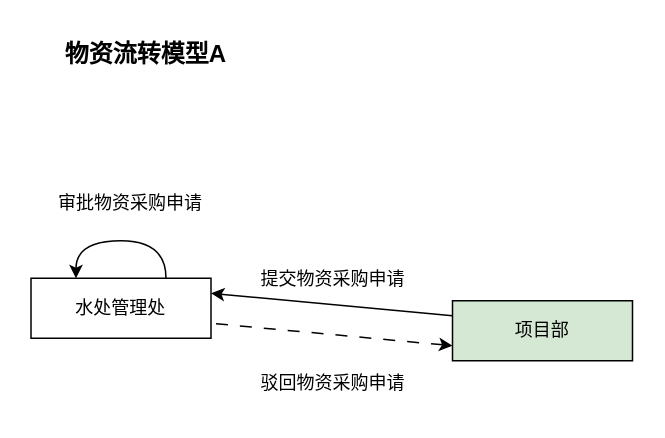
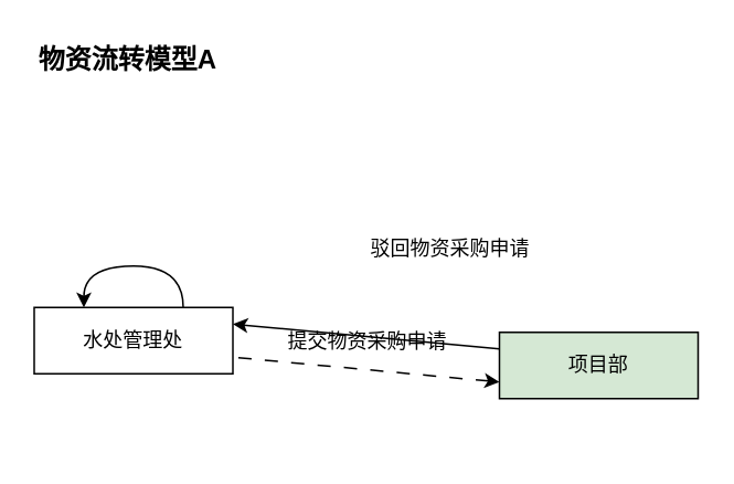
- <mxCell id="2" value="&lt;b style=&quot;font-size: 16px;&quot;&gt;物资流转模型A&lt;/b&gt;" style="text;html=1;align=left;verticalAlign=middle;resizable=0;points=[];autosize=1;strokeColor=none;fillColor=none;fontSize=16;rounded=0;labelBackgroundColor=none;" parent="1" vertex="1"><mxGeometry x="40.5" y="20" width="130" height="30" as="geometry" /></mxCell>
+ <mxCell id="2" value="&lt;b style=&quot;font-size: 16px;&quot;&gt;物资流转模型A&lt;/b&gt;" style="text;html=1;align=left;verticalAlign=middle;resizable=0;points=[];autosize=1;strokeColor=none;fillColor=none;fontSize=16;rounded=0;labelBackgroundColor=none;" parent="1" vertex="1"><mxGeometry x="20.5" y="20" width="130" height="30" as="geometry" /></mxCell>
- <mxCell id="10" value="审批物资采购申请" style="text;html=1;align=center;verticalAlign=middle;resizable=0;points=[];autosize=1;strokeColor=none;fillColor=none;" vertex="1" parent="1"><mxGeometry x="25.5" y="120" width="120" height="30" as="geometry" /></mxCell>
- <mxCell id="7" value="提交物资采购申请" style="text;html=1;align=center;verticalAlign=middle;resizable=0;points=[];autosize=1;strokeColor=none;fillColor=none;" vertex="1" parent="1"><mxGeometry x="161" y="171" width="120" height="30" as="geometry" /></mxCell>
+ <mxCell id="7" value="提交物资采购申请" style="text;html=1;align=center;verticalAlign=middle;resizable=0;points=[];autosize=1;strokeColor=none;fillColor=none;" vertex="1" parent="1"><mxGeometry x="161" y="191" width="120" height="30" as="geometry" /></mxCell>
- <mxCell id="8" value="驳回物资采购申请" style="text;html=1;align=center;verticalAlign=middle;resizable=0;points=[];autosize=1;strokeColor=none;fillColor=none;" vertex="1" parent="1"><mxGeometry x="161" y="240" width="120" height="30" as="geometry" /></mxCell>
+ <mxCell id="8" value="驳回物资采购申请" style="text;html=1;align=center;verticalAlign=middle;resizable=0;points=[];autosize=1;strokeColor=none;fillColor=none;" vertex="1" parent="1"><mxGeometry x="211" y="135" width="120" height="30" as="geometry" /></mxCell>
